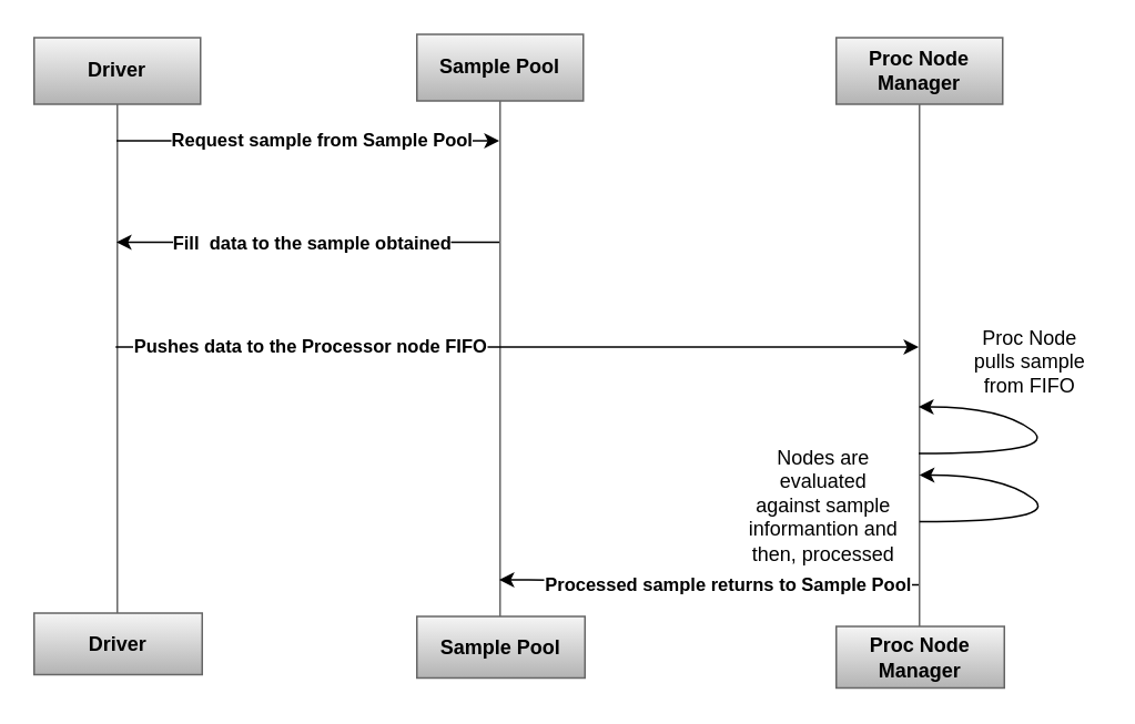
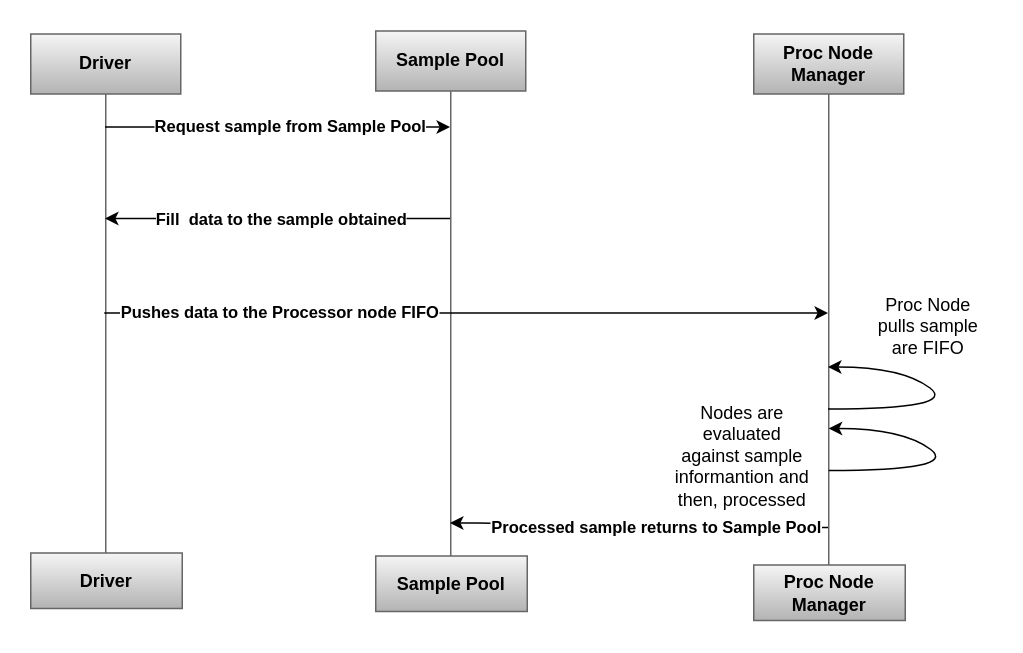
- <mxCell id="19" value="Proc Node &lt;br&gt;pulls sample &lt;br&gt;from FIFO" style="text;html=1;align=center;verticalAlign=middle;resizable=0;points=[];autosize=1;strokeColor=none;fillColor=none;" parent="1" vertex="1"><mxGeometry x="575" y="189" width="85" height="55" as="geometry" /></mxCell>
+ <mxCell id="19" value="Proc Node &lt;br&gt;pulls sample &lt;br&gt;are FIFO" style="text;html=1;align=center;verticalAlign=middle;resizable=0;points=[];autosize=1;strokeColor=none;fillColor=none;" parent="1" vertex="1"><mxGeometry x="575" y="189" width="85" height="55" as="geometry" /></mxCell>
